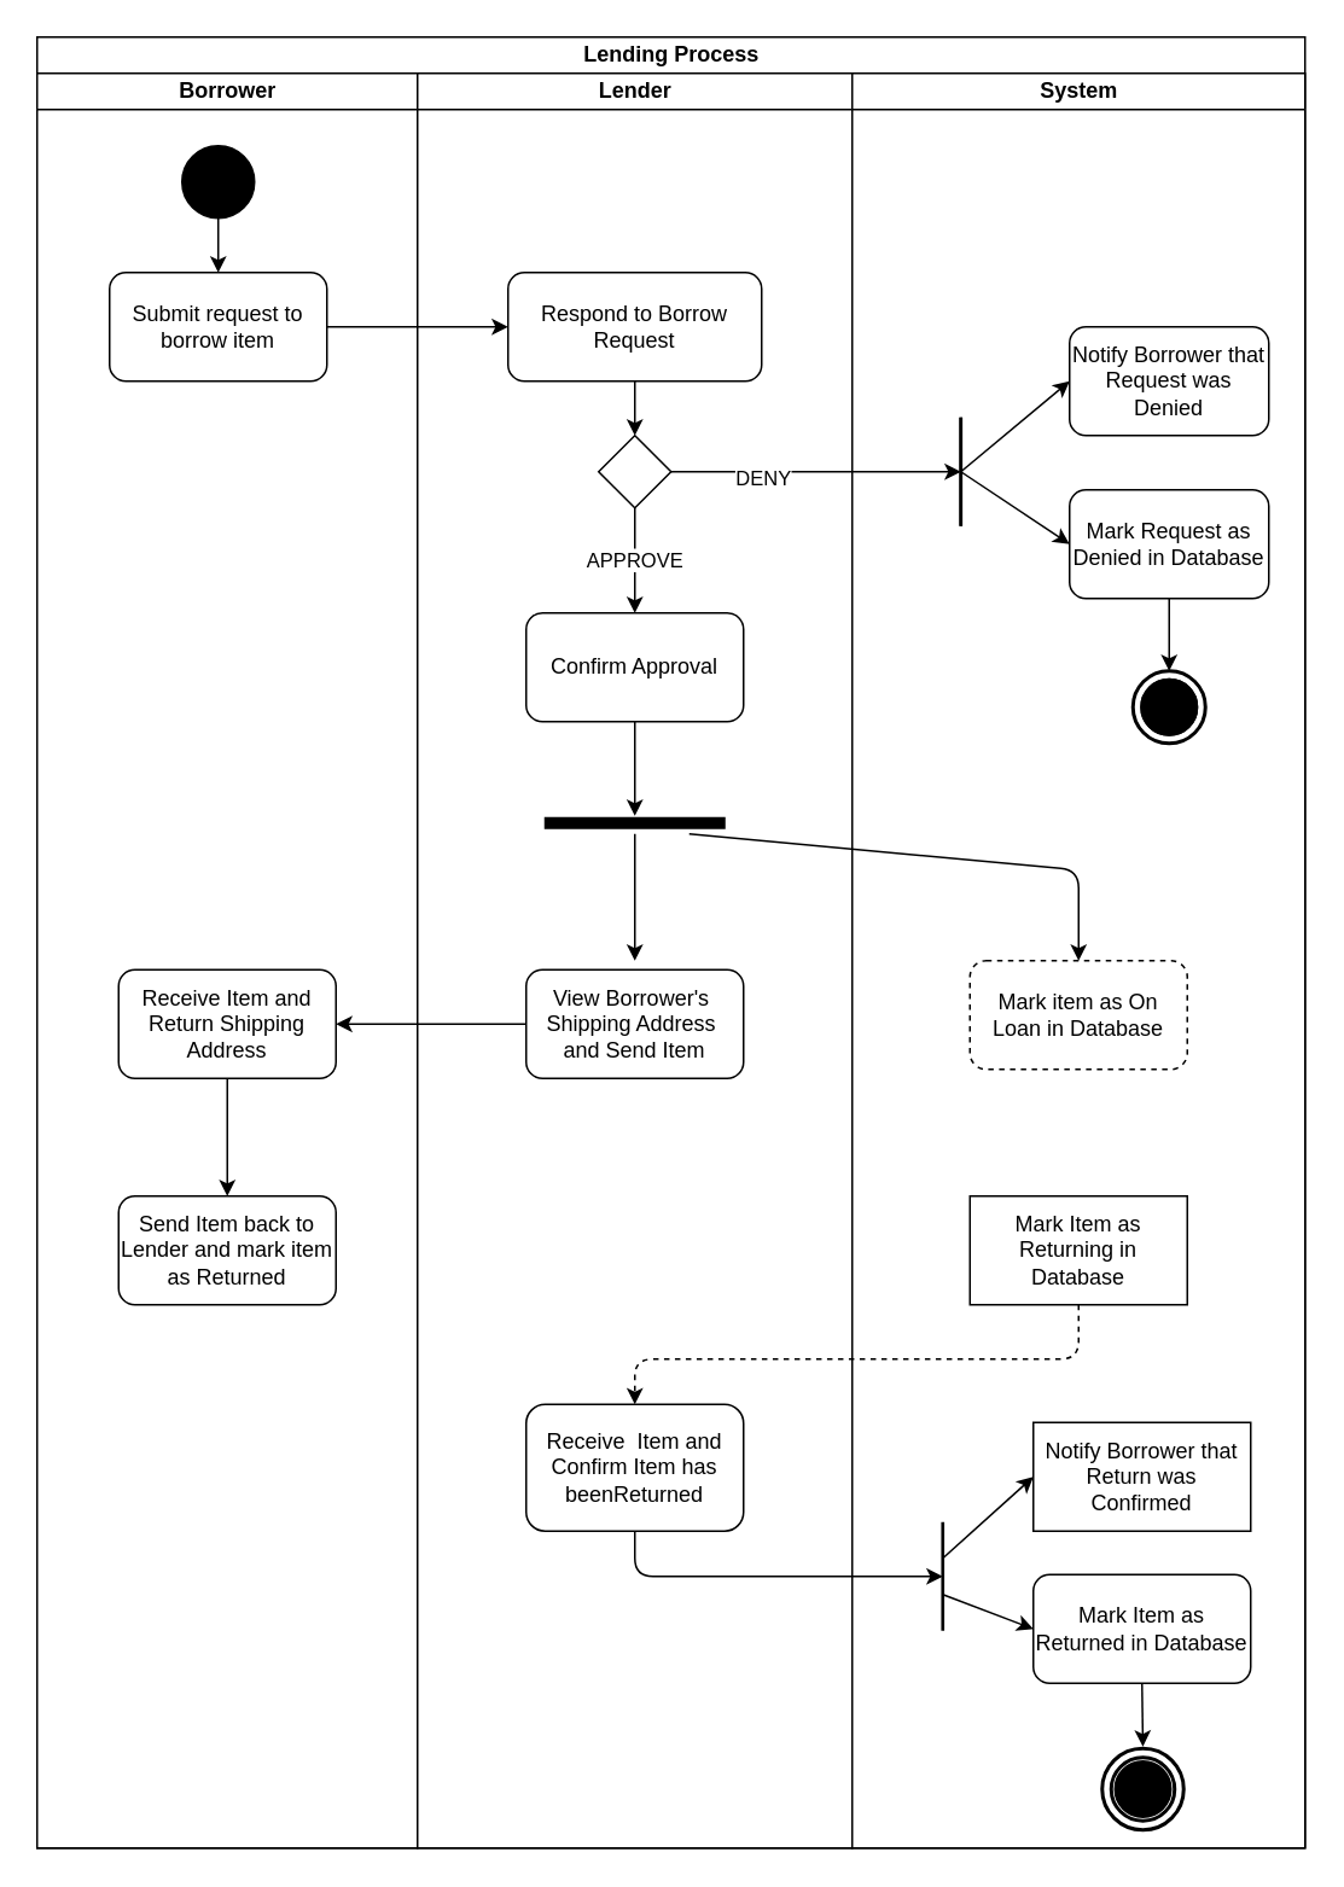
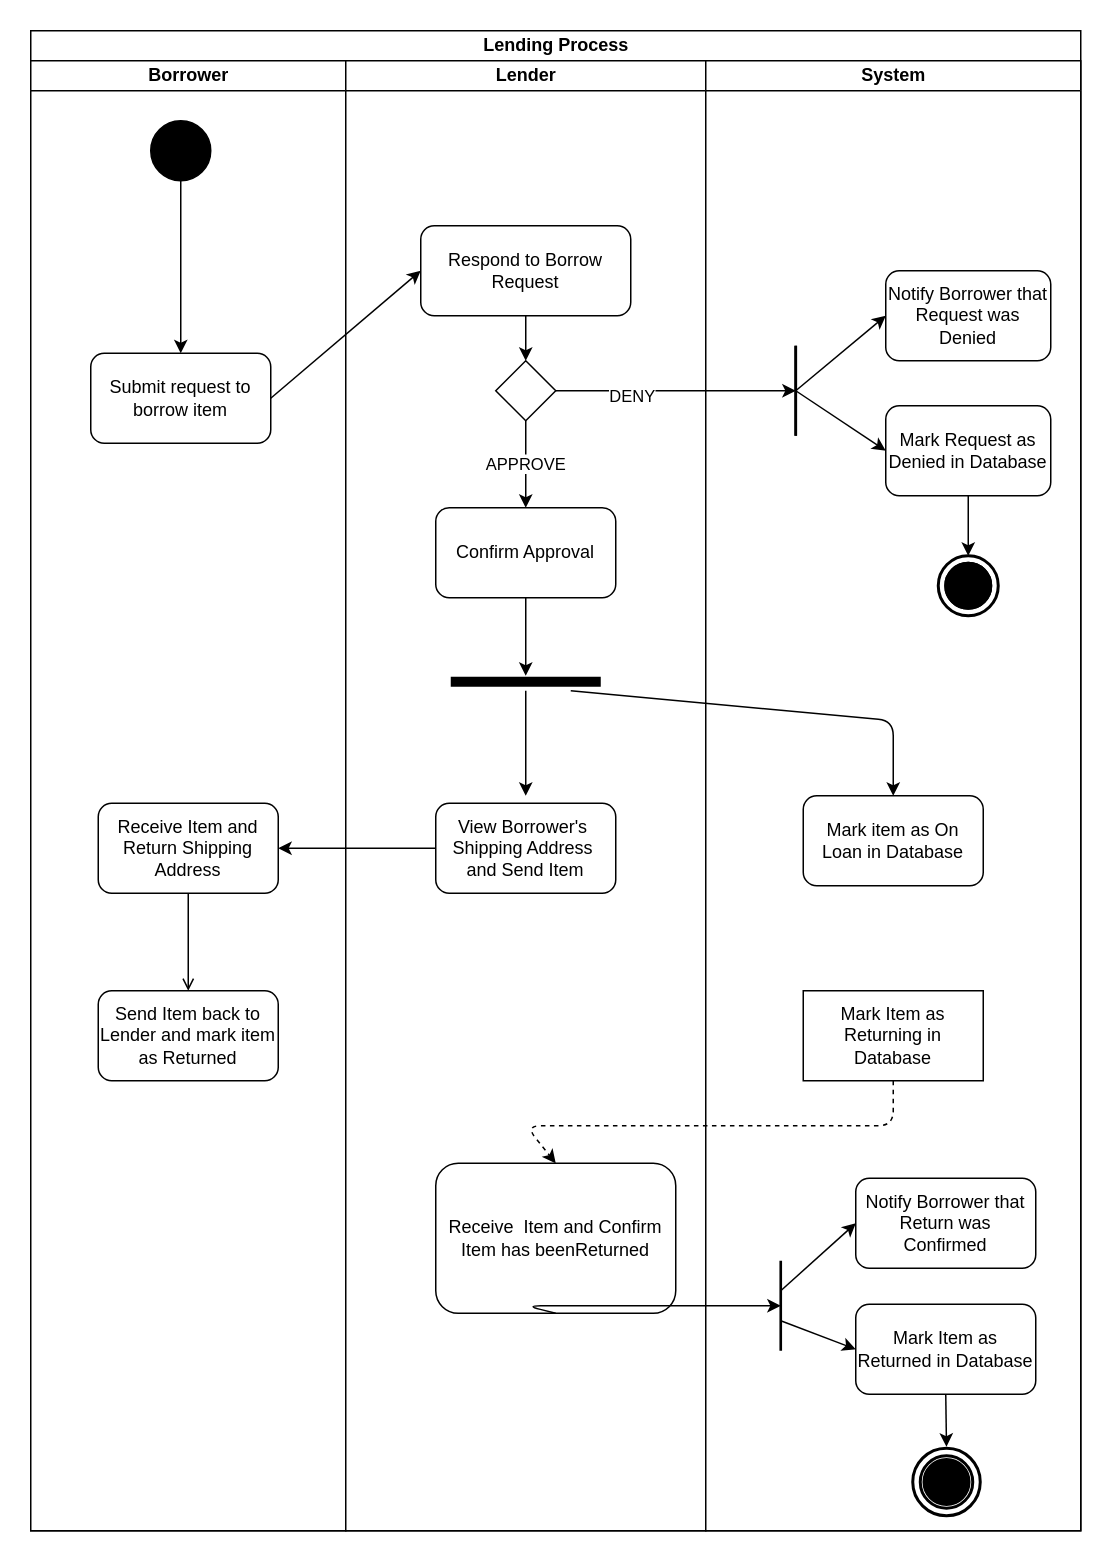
- <mxCell id="5" value="Submit request to borrow item" style="rounded=1;whiteSpace=wrap;html=1;fillColor=#FFFFFF;" vertex="1" parent="3"><mxGeometry x="40" y="110" width="120" height="60" as="geometry" /></mxCell>
+ <mxCell id="5" value="Submit request to borrow item" style="rounded=1;whiteSpace=wrap;html=1;fillColor=#FFFFFF;" vertex="1" parent="3"><mxGeometry x="40" y="195" width="120" height="60" as="geometry" /></mxCell>
- <mxCell id="25" value="Mark item as On Loan in Database" style="rounded=1;whiteSpace=wrap;html=1;fillColor=#FFFFFF;dashed=1;" vertex="1" parent="21"><mxGeometry x="65" y="490" width="120" height="60" as="geometry" /></mxCell>
+ <mxCell id="25" value="Mark item as On Loan in Database" style="rounded=1;whiteSpace=wrap;html=1;fillColor=#FFFFFF;" vertex="1" parent="21"><mxGeometry x="65" y="490" width="120" height="60" as="geometry" /></mxCell>
- <mxCell id="9" value="" style="endArrow=classic;html=1;strokeWidth=1;exitX=0.5;exitY=1;exitDx=0;exitDy=0;entryX=0.5;entryY=0;entryDx=0;entryDy=0;" edge="1" parent="3" source="7" target="8"><mxGeometry width="50" height="50" relative="1" as="geometry"><mxPoint x="300" y="470" as="sourcePoint" /><mxPoint x="350" y="420" as="targetPoint" /></mxGeometry></mxCell>
+ <mxCell id="9" value="" style="endArrow=open;html=1;strokeWidth=1;exitX=0.5;exitY=1;exitDx=0;exitDy=0;entryX=0.5;entryY=0;entryDx=0;entryDy=0;" edge="1" parent="3" source="7" target="8"><mxGeometry width="50" height="50" relative="1" as="geometry"><mxPoint x="300" y="470" as="sourcePoint" /><mxPoint x="350" y="420" as="targetPoint" /></mxGeometry></mxCell>
- <mxCell id="18" value="Receive&amp;nbsp; Item and Confirm Item has beenReturned" style="rounded=1;whiteSpace=wrap;html=1;fillColor=#FFFFFF;" vertex="1" parent="10"><mxGeometry x="60" y="735" width="120" height="70" as="geometry" /></mxCell>
+ <mxCell id="18" value="Receive&amp;nbsp; Item and Confirm Item has beenReturned" style="rounded=1;whiteSpace=wrap;html=1;fillColor=#FFFFFF;" vertex="1" parent="10"><mxGeometry x="60" y="735" width="160" height="100" as="geometry" /></mxCell>
- <mxCell id="29" value="Notify Borrower that Return was Confirmed" style="whiteSpace=wrap;html=1;fillColor=#FFFFFF;rounded=0;" vertex="1" parent="21"><mxGeometry x="100" y="745" width="120" height="60" as="geometry" /></mxCell>
+ <mxCell id="29" value="Notify Borrower that Return was Confirmed" style="rounded=1;whiteSpace=wrap;html=1;fillColor=#FFFFFF;" vertex="1" parent="21"><mxGeometry x="100" y="745" width="120" height="60" as="geometry" /></mxCell>
